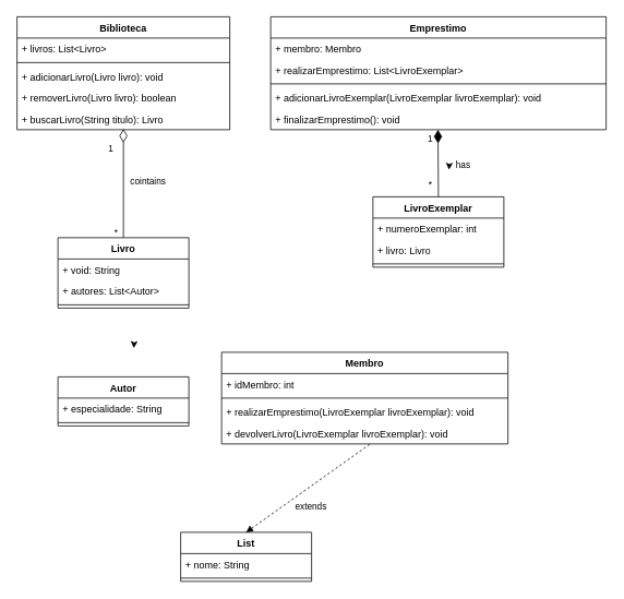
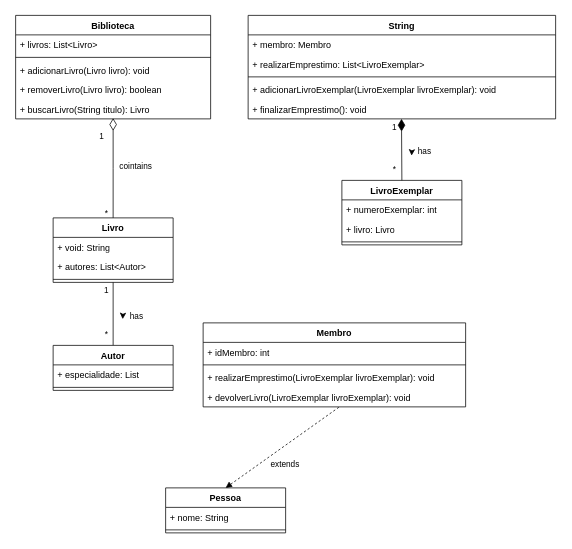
- <mxCell id="27" value="Emprestimo" style="swimlane;fontStyle=1;align=center;verticalAlign=top;childLayout=stackLayout;horizontal=1;startSize=26;horizontalStack=0;resizeParent=1;resizeParentMax=0;resizeLast=0;collapsible=1;marginBottom=0;whiteSpace=wrap;html=1;" vertex="1" parent="1"><mxGeometry x="330" y="20" width="410" height="138" as="geometry" /></mxCell>
+ <mxCell id="27" value="String" style="swimlane;fontStyle=1;align=center;verticalAlign=top;childLayout=stackLayout;horizontal=1;startSize=26;horizontalStack=0;resizeParent=1;resizeParentMax=0;resizeLast=0;collapsible=1;marginBottom=0;whiteSpace=wrap;html=1;" vertex="1" parent="1"><mxGeometry x="330" y="20" width="410" height="138" as="geometry" /></mxCell>
+ <mxCell id="16" value="" style="endArrow=none;html=1;rounded=0;align=center;verticalAlign=bottom;labelBackgroundColor=none;exitX=0.5;exitY=1;exitDx=0;exitDy=0;entryX=0.5;entryY=0;entryDx=0;entryDy=0;" edge="1" parent="1" source="11" target="21"><mxGeometry relative="1" as="geometry"><mxPoint x="100" y="632" as="sourcePoint" /><mxPoint x="150" y="630" as="targetPoint" /></mxGeometry></mxCell>
+ <mxCell id="17" value="1" style="edgeLabel;html=1;align=center;verticalAlign=middle;resizable=0;points=[];" vertex="1" connectable="0" parent="16"><mxGeometry x="-0.326" y="-1" relative="1" as="geometry"><mxPoint x="-9" y="-18" as="offset" /></mxGeometry></mxCell>
+ <mxCell id="18" value="has" style="edgeLabel;html=1;align=center;verticalAlign=middle;resizable=0;points=[];" vertex="1" connectable="0" parent="16"><mxGeometry x="-0.25" y="3" relative="1" as="geometry"><mxPoint x="27" y="12" as="offset" /></mxGeometry></mxCell>
+ <mxCell id="19" value="*" style="edgeLabel;html=1;align=center;verticalAlign=middle;resizable=0;points=[];" vertex="1" connectable="0" parent="16"><mxGeometry x="0.619" y="-1" relative="1" as="geometry"><mxPoint x="-9" as="offset" /></mxGeometry></mxCell>
- <mxCell id="22" value="+ especialidade: String" style="text;strokeColor=none;fillColor=none;align=left;verticalAlign=top;spacingLeft=4;spacingRight=4;overflow=hidden;rotatable=0;points=[[0,0.5],[1,0.5]];portConstraint=eastwest;whiteSpace=wrap;html=1;" vertex="1" parent="21"><mxGeometry y="26" width="160" height="26" as="geometry" /></mxCell>
+ <mxCell id="22" value="+ especialidade: List" style="text;strokeColor=none;fillColor=none;align=left;verticalAlign=top;spacingLeft=4;spacingRight=4;overflow=hidden;rotatable=0;points=[[0,0.5],[1,0.5]];portConstraint=eastwest;whiteSpace=wrap;html=1;" vertex="1" parent="21"><mxGeometry y="26" width="160" height="26" as="geometry" /></mxCell>
- <mxCell id="24" value="List" style="swimlane;fontStyle=1;align=center;verticalAlign=top;childLayout=stackLayout;horizontal=1;startSize=26;horizontalStack=0;resizeParent=1;resizeParentMax=0;resizeLast=0;collapsible=1;marginBottom=0;whiteSpace=wrap;html=1;" vertex="1" parent="1"><mxGeometry x="220" y="650" width="160" height="60" as="geometry" /></mxCell>
+ <mxCell id="24" value="Pessoa" style="swimlane;fontStyle=1;align=center;verticalAlign=top;childLayout=stackLayout;horizontal=1;startSize=26;horizontalStack=0;resizeParent=1;resizeParentMax=0;resizeLast=0;collapsible=1;marginBottom=0;whiteSpace=wrap;html=1;" vertex="1" parent="1"><mxGeometry x="220" y="650" width="160" height="60" as="geometry" /></mxCell>
